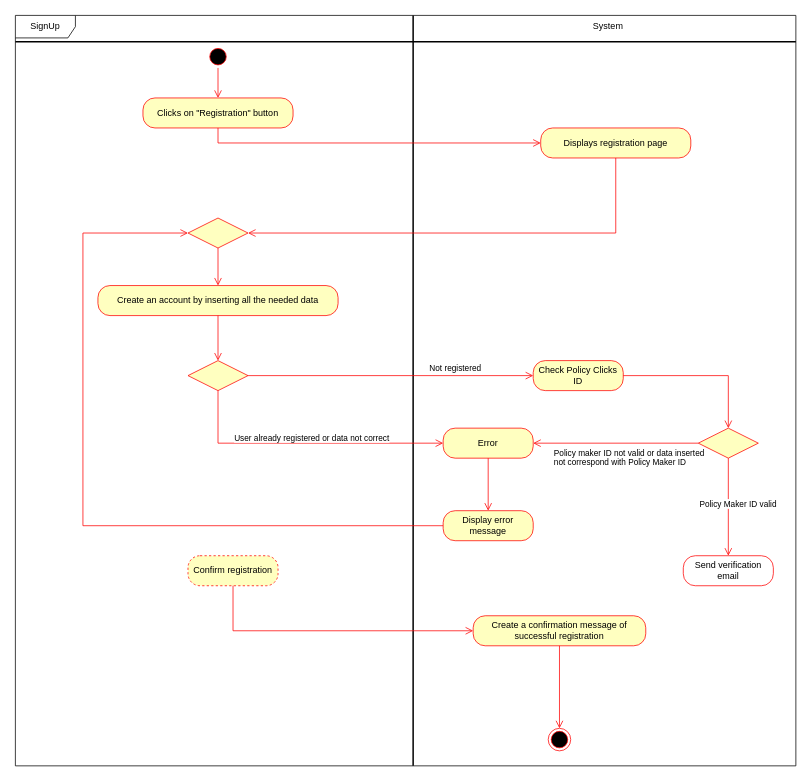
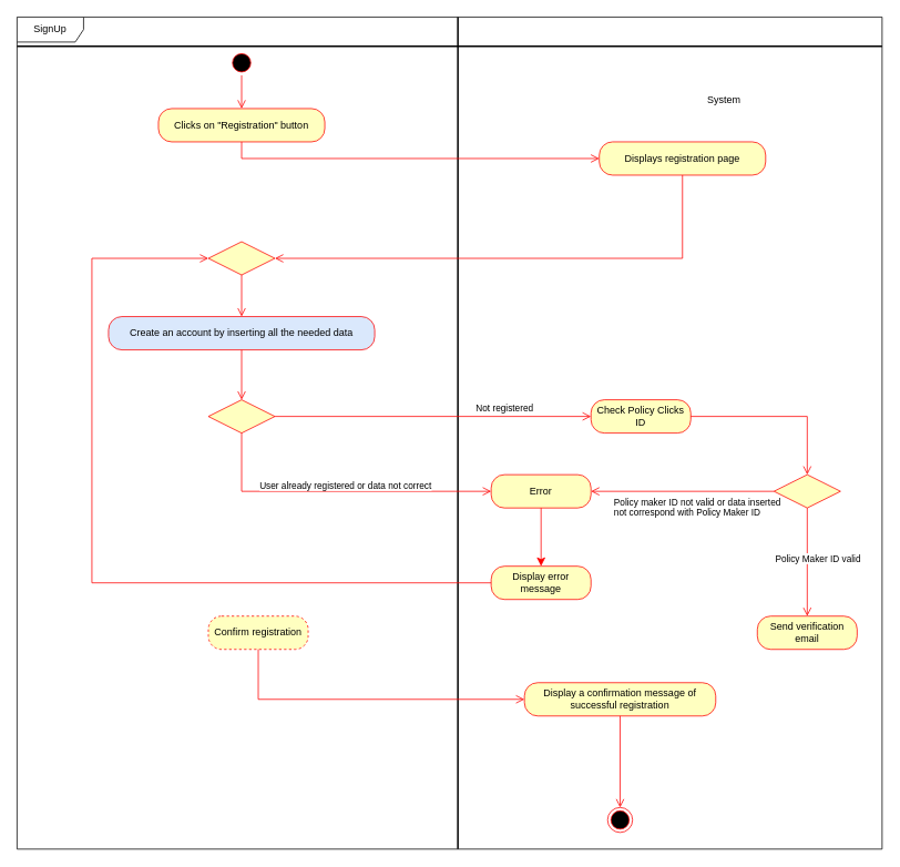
- <mxCell id="21" value="System" style="text;html=1;strokeColor=none;fillColor=none;align=center;verticalAlign=middle;whiteSpace=wrap;rounded=0;" parent="1" vertex="1"><mxGeometry x="780" width="60" height="30" as="geometry" y="20" /></mxCell>
+ <mxCell id="21" value="System" style="text;html=1;strokeColor=none;fillColor=none;align=center;verticalAlign=middle;whiteSpace=wrap;rounded=0;" parent="1" vertex="1"><mxGeometry x="840" y="105" width="60" height="30" as="geometry" /></mxCell>
- <mxCell id="8" value="Create an account by inserting all the needed data" style="rounded=1;whiteSpace=wrap;html=1;arcSize=40;fontColor=#000000;fillColor=#ffffc0;strokeColor=#ff0000;" parent="1" vertex="1"><mxGeometry x="130" y="380" width="320" height="40" as="geometry" /></mxCell>
+ <mxCell id="8" value="Create an account by inserting all the needed data" style="rounded=1;whiteSpace=wrap;html=1;arcSize=40;fontColor=#000000;fillColor=#dae8fc;strokeColor=#ff0000;" parent="1" vertex="1"><mxGeometry x="130" y="380" width="320" height="40" as="geometry" /></mxCell>
- <mxCell id="24" value="" style="edgeStyle=orthogonalEdgeStyle;html=1;verticalAlign=bottom;endArrow=open;endSize=8;strokeColor=#ff0000;rounded=0;" parent="1" source="23" target="22" edge="1"><mxGeometry relative="1" as="geometry"><mxPoint x="680" y="670" as="targetPoint" /></mxGeometry></mxCell>
+ <mxCell id="24" value="" style="edgeStyle=orthogonalEdgeStyle;html=1;verticalAlign=bottom;endArrow=classic;endSize=8;strokeColor=#ff0000;rounded=0;" parent="1" source="23" target="22" edge="1"><mxGeometry relative="1" as="geometry"><mxPoint x="680" y="670" as="targetPoint" /></mxGeometry></mxCell>
- <mxCell id="14" value="Send verification email" style="rounded=1;whiteSpace=wrap;html=1;arcSize=40;fontColor=#000000;fillColor=#ffffff;strokeColor=#ff0000;" parent="1" vertex="1"><mxGeometry x="910" y="740" width="120" height="40" as="geometry" /></mxCell>
+ <mxCell id="14" value="Send verification email" style="rounded=1;whiteSpace=wrap;html=1;arcSize=40;fontColor=#000000;fillColor=#ffffc0;strokeColor=#ff0000;" parent="1" vertex="1"><mxGeometry x="910" y="740" width="120" height="40" as="geometry" /></mxCell>
- <mxCell id="17" value="Create a confirmation message of successful registration" style="rounded=1;whiteSpace=wrap;html=1;arcSize=40;fontColor=#000000;fillColor=#ffffc0;strokeColor=#ff0000;" parent="1" vertex="1"><mxGeometry x="630" y="820" width="230" height="40" as="geometry" /></mxCell>
+ <mxCell id="17" value="Display a confirmation message of successful registration" style="rounded=1;whiteSpace=wrap;html=1;arcSize=40;fontColor=#000000;fillColor=#ffffc0;strokeColor=#ff0000;" parent="1" vertex="1"><mxGeometry x="630" y="820" width="230" height="40" as="geometry" /></mxCell>
